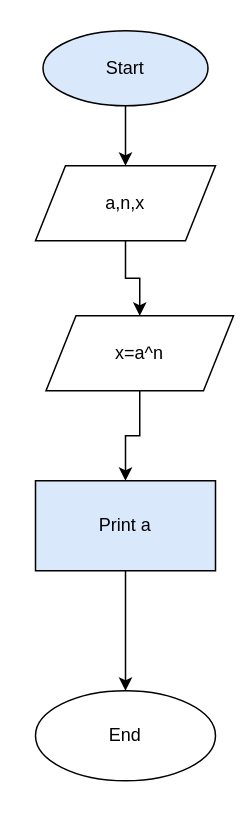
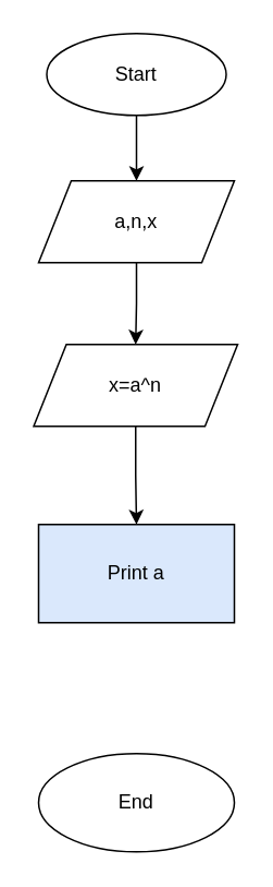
- <mxCell id="3" value="Start" style="ellipse;whiteSpace=wrap;html=1;fillColor=#dae8fc;" vertex="1" parent="1"><mxGeometry x="28" y="20" width="110" height="50" as="geometry" /></mxCell>
+ <mxCell id="3" value="Start" style="ellipse;whiteSpace=wrap;html=1;" vertex="1" parent="1"><mxGeometry x="28" y="20" width="110" height="50" as="geometry" /></mxCell>
- <mxCell id="7" value="x=a^n" style="shape=parallelogram;perimeter=parallelogramPerimeter;whiteSpace=wrap;html=1;fixedSize=1;" vertex="1" parent="1"><mxGeometry x="30" y="210" width="125" height="50" as="geometry" /></mxCell>
+ <mxCell id="7" value="x=a^n" style="shape=parallelogram;perimeter=parallelogramPerimeter;whiteSpace=wrap;html=1;fixedSize=1;" vertex="1" parent="1"><mxGeometry x="20" y="210" width="125" height="50" as="geometry" /></mxCell>
- <mxCell id="8" value="" style="edgeStyle=orthogonalEdgeStyle;rounded=0;orthogonalLoop=1;jettySize=auto;html=1;" edge="1" parent="1" source="9" target="10"><mxGeometry relative="1" as="geometry" /></mxCell>
